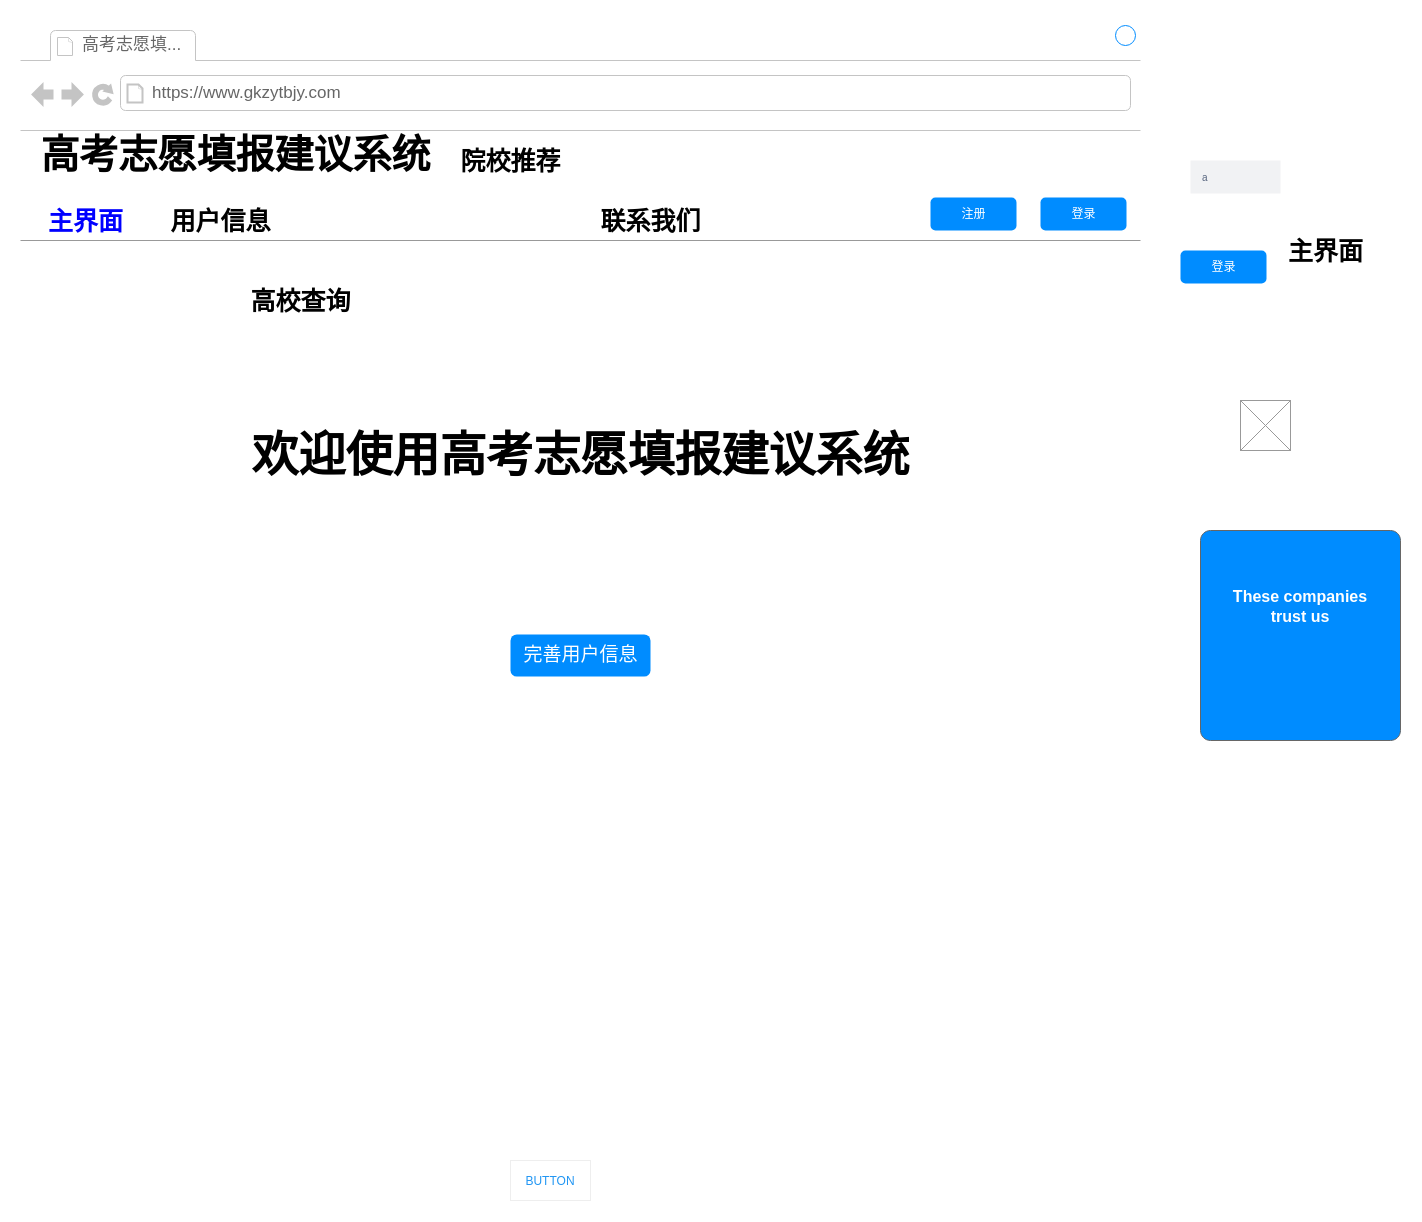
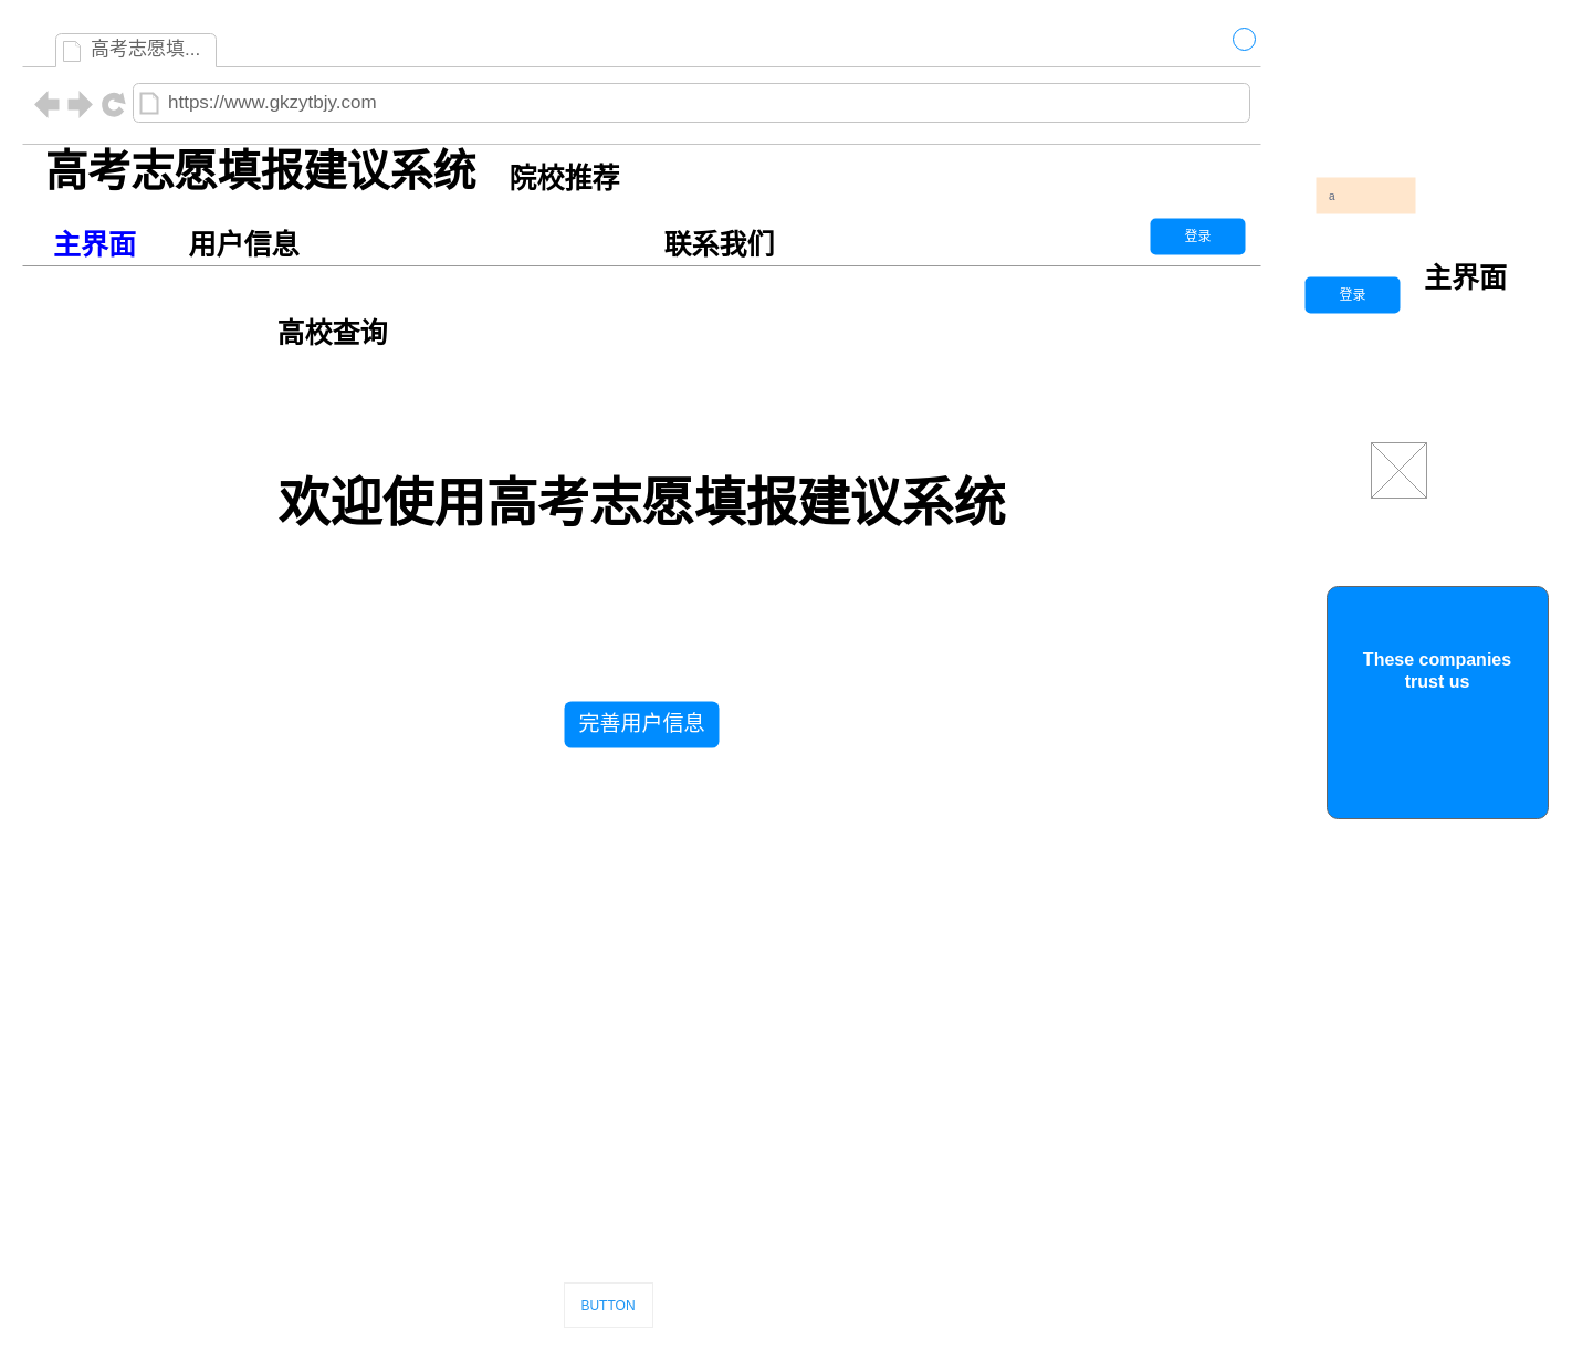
- <mxCell id="22" value="&lt;div align=&quot;left&quot;&gt;a&lt;/div&gt;" style="rounded=1;fillColor=#F1F2F4;strokeColor=none;html=1;fontColor=#596780;align=left;fontSize=10;spacingLeft=10;arcSize=0;" parent="1" vertex="1"><mxGeometry x="1190" y="160" width="90" height="33" as="geometry" /></mxCell>
+ <mxCell id="22" value="&lt;div align=&quot;left&quot;&gt;a&lt;/div&gt;" style="rounded=1;fillColor=#ffe6cc;strokeColor=none;html=1;fontColor=#596780;align=left;fontSize=10;spacingLeft=10;arcSize=0;" parent="1" vertex="1"><mxGeometry x="1190" y="160" width="90" height="33" as="geometry" /></mxCell>
- <mxCell id="8" value="注册" style="rounded=1;align=center;strokeColor=none;html=1;fontColor=#ffffff;fontSize=12;fillColor=#008CFF;" vertex="1" parent="2"><mxGeometry x="910" y="177" width="86" height="33" as="geometry" /></mxCell>
